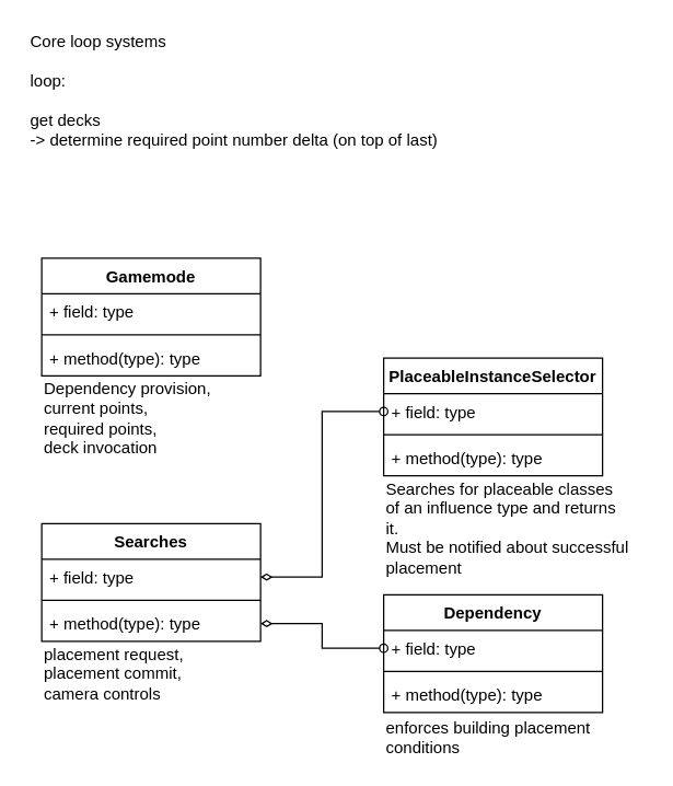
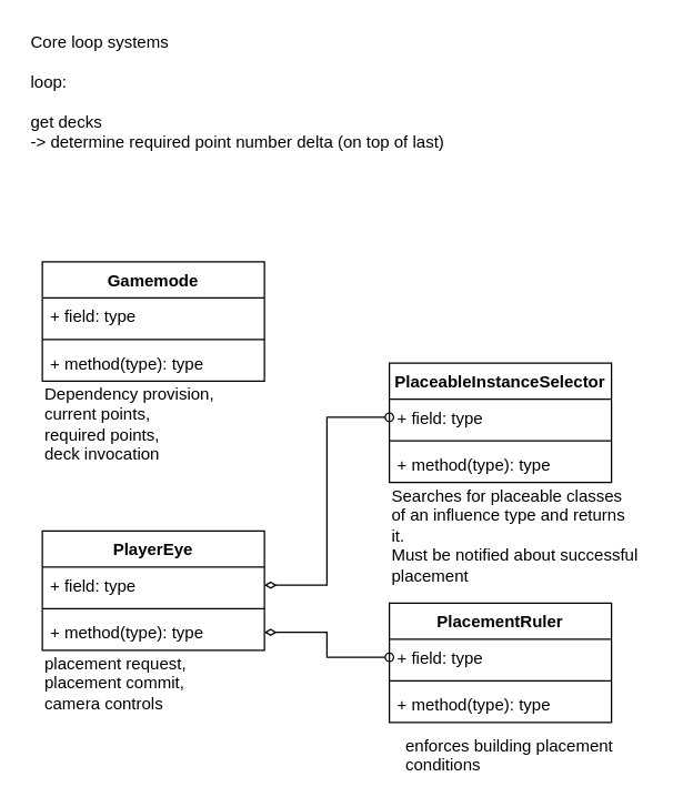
- <mxCell id="3" value="Searches" style="swimlane;fontStyle=1;align=center;verticalAlign=top;childLayout=stackLayout;horizontal=1;startSize=26;horizontalStack=0;resizeParent=1;resizeParentMax=0;resizeLast=0;collapsible=1;marginBottom=0;" vertex="1" parent="1"><mxGeometry x="30" y="382" width="160" height="86" as="geometry" /></mxCell>
+ <mxCell id="3" value="PlayerEye" style="swimlane;fontStyle=1;align=center;verticalAlign=top;childLayout=stackLayout;horizontal=1;startSize=26;horizontalStack=0;resizeParent=1;resizeParentMax=0;resizeLast=0;collapsible=1;marginBottom=0;" vertex="1" parent="1"><mxGeometry x="30" y="382" width="160" height="86" as="geometry" /></mxCell>
- <mxCell id="8" value="Dependency" style="swimlane;fontStyle=1;align=center;verticalAlign=top;childLayout=stackLayout;horizontal=1;startSize=26;horizontalStack=0;resizeParent=1;resizeParentMax=0;resizeLast=0;collapsible=1;marginBottom=0;" vertex="1" parent="1"><mxGeometry x="280" y="434" width="160" height="86" as="geometry" /></mxCell>
+ <mxCell id="8" value="PlacementRuler" style="swimlane;fontStyle=1;align=center;verticalAlign=top;childLayout=stackLayout;horizontal=1;startSize=26;horizontalStack=0;resizeParent=1;resizeParentMax=0;resizeLast=0;collapsible=1;marginBottom=0;" vertex="1" parent="1"><mxGeometry x="280" y="434" width="160" height="86" as="geometry" /></mxCell>
- <mxCell id="13" value="enforces building placement&lt;br&gt;conditions&lt;br&gt;" style="text;html=1;resizable=0;points=[];autosize=1;align=left;verticalAlign=top;spacingTop=-4;" vertex="1" parent="1"><mxGeometry x="280" y="522" width="160" height="30" as="geometry" /></mxCell>
+ <mxCell id="13" value="enforces building placement&lt;br&gt;conditions&lt;br&gt;" style="text;html=1;resizable=0;points=[];autosize=1;align=left;verticalAlign=top;spacingTop=-4;" vertex="1" parent="1"><mxGeometry x="290" y="527" width="160" height="30" as="geometry" /></mxCell>
